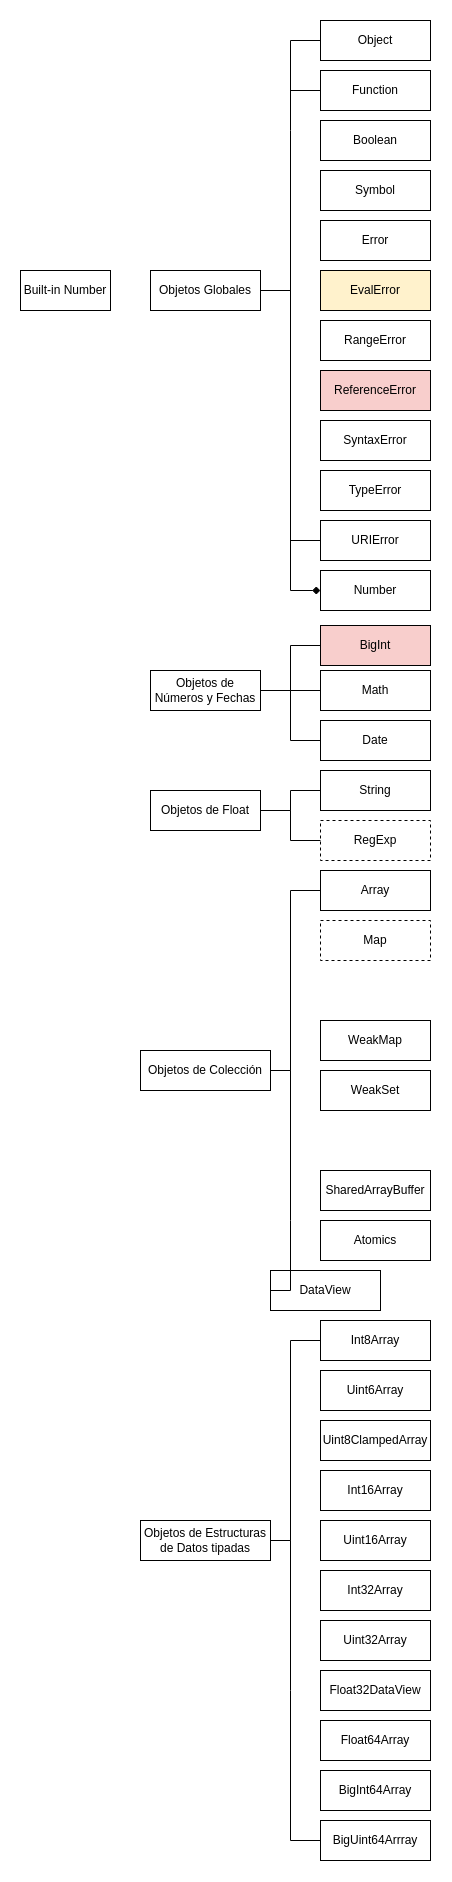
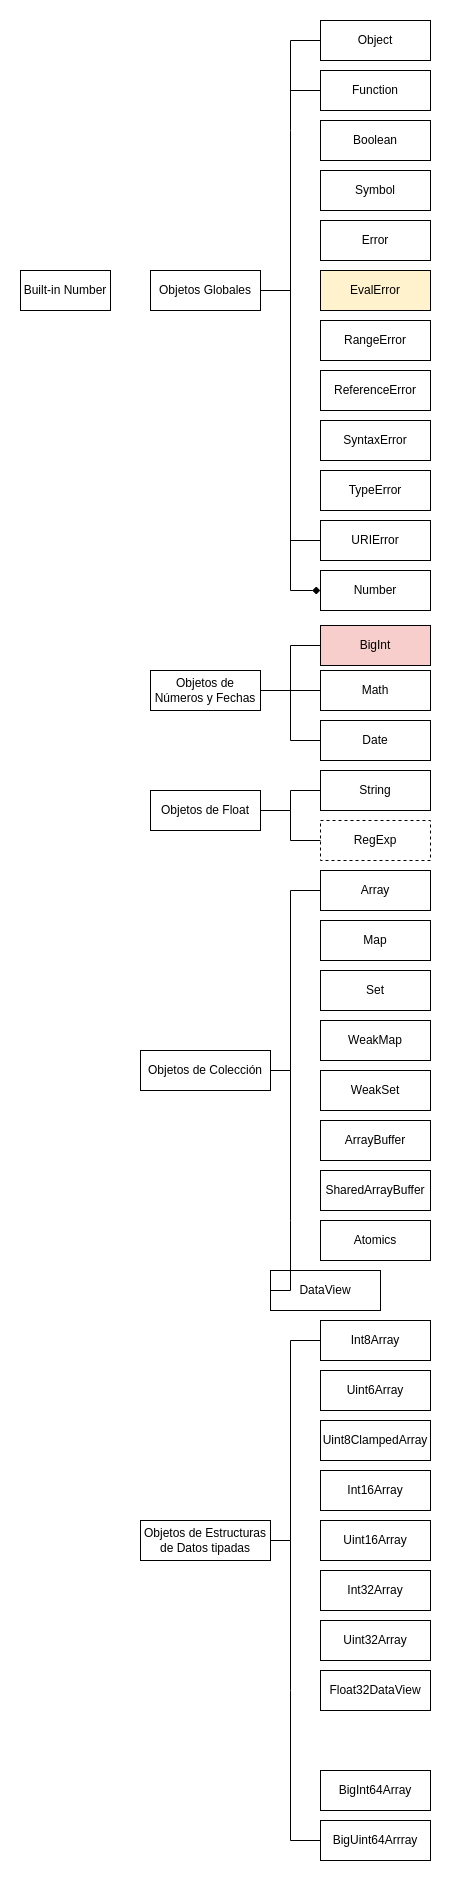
- <mxCell id="15" value="ReferenceError" style="rounded=0;whiteSpace=wrap;html=1;fillColor=#f8cecc;" parent="1" vertex="1"><mxGeometry x="320" y="370" width="110" height="40" as="geometry" /></mxCell>
+ <mxCell id="15" value="ReferenceError" style="rounded=0;whiteSpace=wrap;html=1;" parent="1" vertex="1"><mxGeometry x="320" y="370" width="110" height="40" as="geometry" /></mxCell>
- <mxCell id="35" value="Map" style="rounded=0;whiteSpace=wrap;html=1;dashed=1;" parent="1" vertex="1"><mxGeometry x="320" y="920" width="110" height="40" as="geometry" /></mxCell>
+ <mxCell id="35" value="Map" style="rounded=0;whiteSpace=wrap;html=1;" parent="1" vertex="1"><mxGeometry x="320" y="920" width="110" height="40" as="geometry" /></mxCell>
+ <mxCell id="36" value="Set" style="rounded=0;whiteSpace=wrap;html=1;" parent="1" vertex="1"><mxGeometry x="320" y="970" width="110" height="40" as="geometry" /></mxCell>
+ <mxCell id="39" value="ArrayBuffer" style="rounded=0;whiteSpace=wrap;html=1;" parent="1" vertex="1"><mxGeometry x="320" y="1120" width="110" height="40" as="geometry" /></mxCell>
- <mxCell id="53" value="Float64Array" style="rounded=0;whiteSpace=wrap;html=1;" vertex="1" parent="1"><mxGeometry x="320" y="1720" width="110" height="40" as="geometry" /></mxCell>
